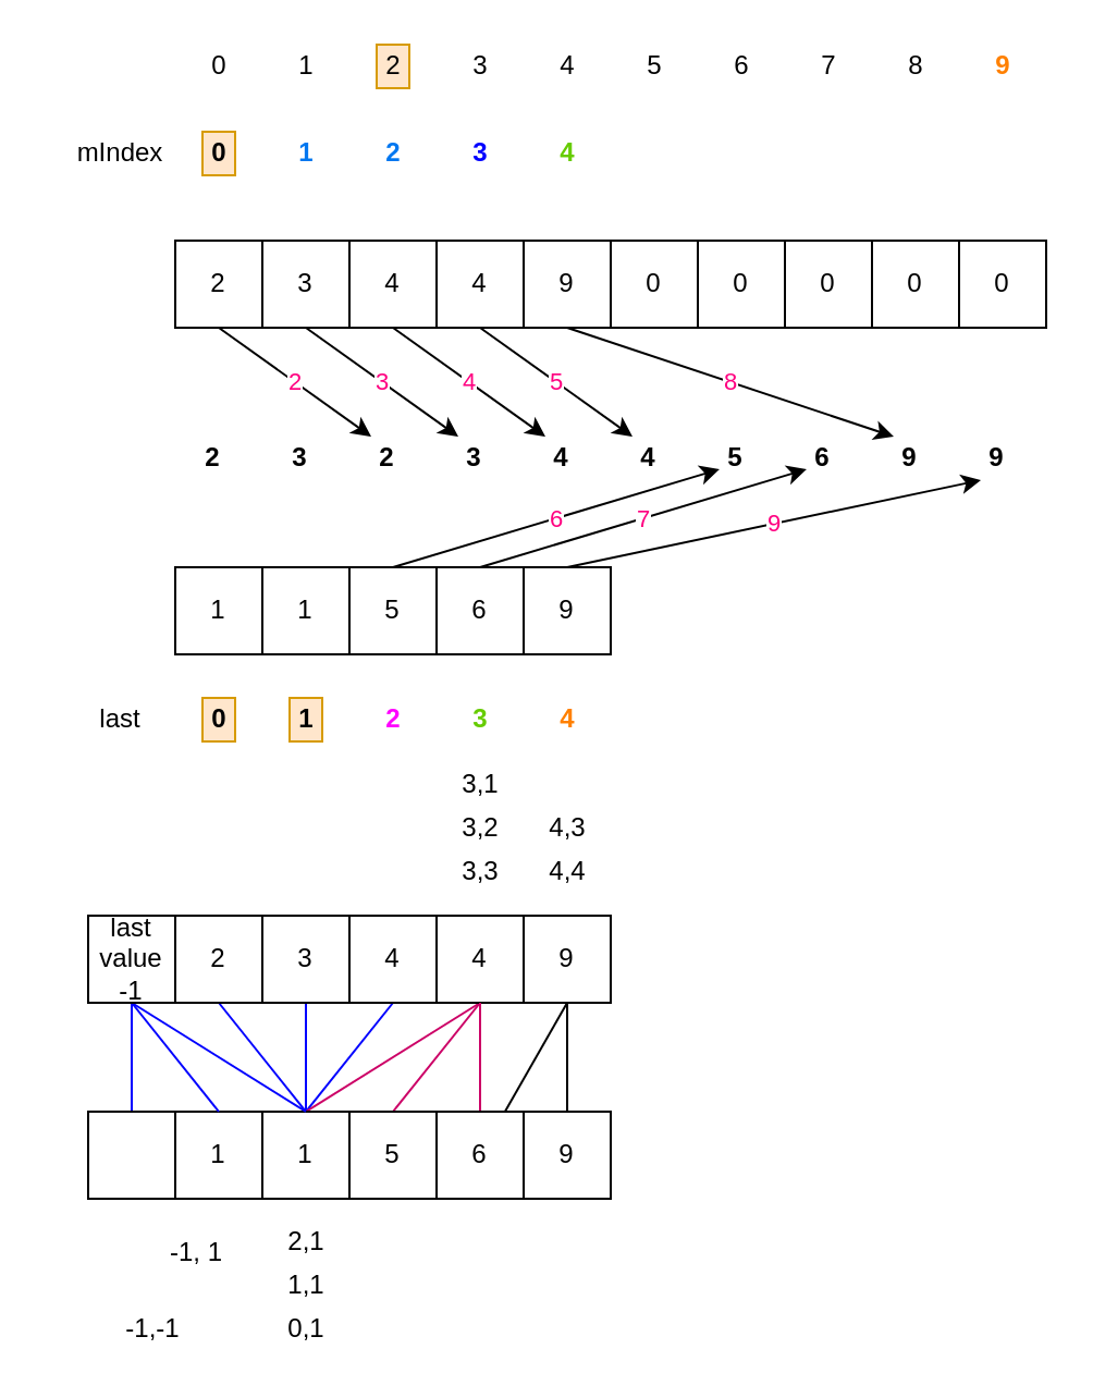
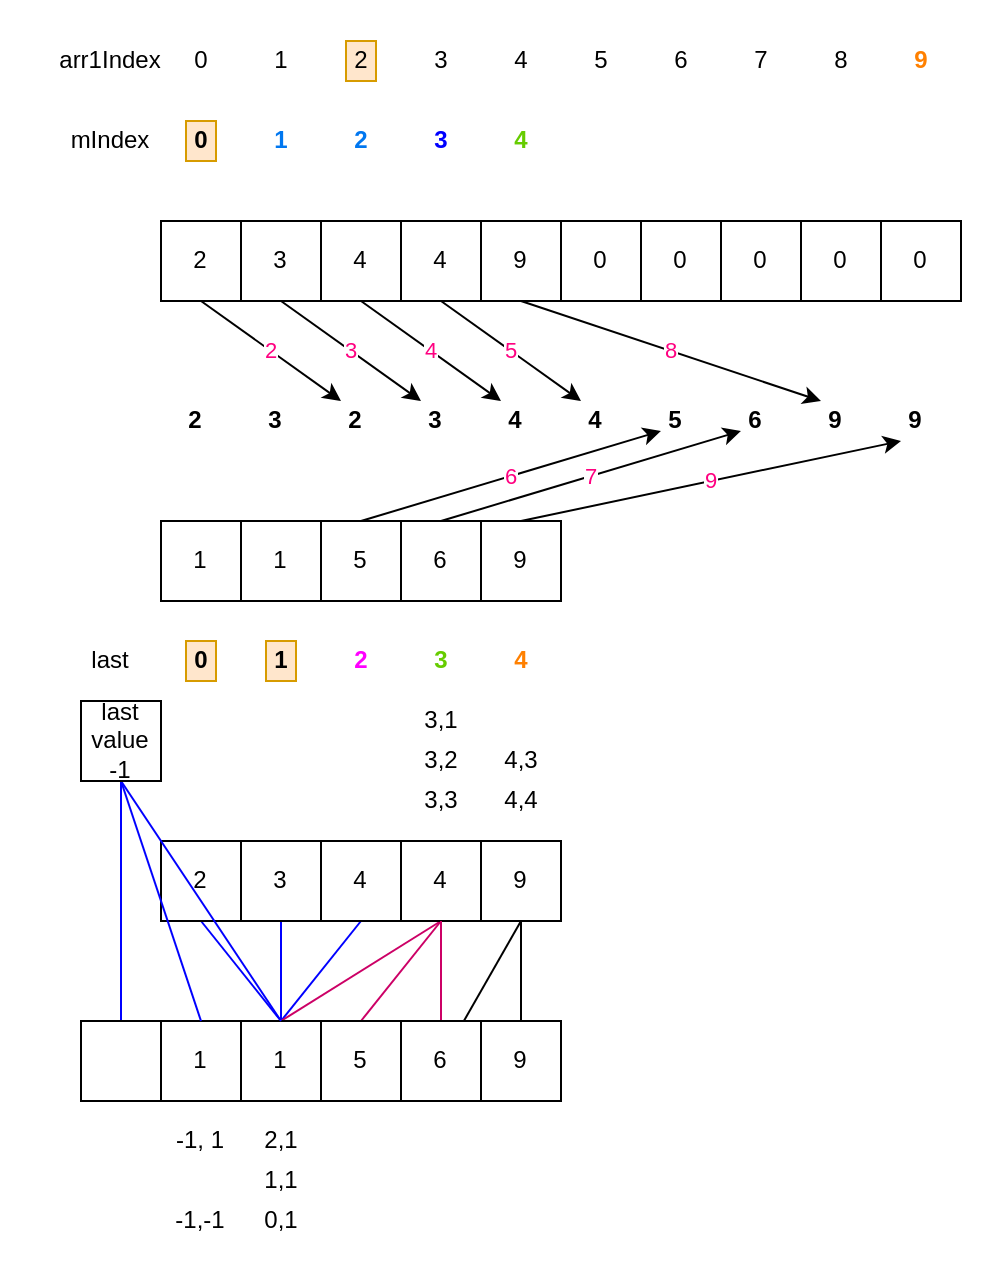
+ <mxCell id="37" value="arr1Index" style="text;html=1;strokeColor=none;fillColor=none;align=center;verticalAlign=middle;whiteSpace=wrap;rounded=0;" vertex="1" parent="1"><mxGeometry x="20" y="20" width="70" height="20" as="geometry" /></mxCell>
- <mxCell id="87" value="last value -1" style="whiteSpace=wrap;html=1;aspect=fixed;" vertex="1" parent="1"><mxGeometry x="40" y="420" width="40" height="40" as="geometry" /></mxCell>
+ <mxCell id="87" value="last value -1" style="whiteSpace=wrap;html=1;aspect=fixed;" vertex="1" parent="1"><mxGeometry x="40" y="350" width="40" height="40" as="geometry" /></mxCell>
- <mxCell id="89" value="-1, 1" style="text;html=1;strokeColor=none;fillColor=none;align=center;verticalAlign=middle;whiteSpace=wrap;rounded=0;" vertex="1" parent="1"><mxGeometry x="76.25" y="565" width="27.5" height="20" as="geometry" /></mxCell>
+ <mxCell id="89" value="-1, 1" style="text;html=1;strokeColor=none;fillColor=none;align=center;verticalAlign=middle;whiteSpace=wrap;rounded=0;" vertex="1" parent="1"><mxGeometry x="86.25" y="560" width="27.5" height="20" as="geometry" /></mxCell>
- <mxCell id="90" value="-1,-1" style="text;html=1;strokeColor=none;fillColor=none;align=center;verticalAlign=middle;whiteSpace=wrap;rounded=0;" vertex="1" parent="1"><mxGeometry x="56.25" y="600" width="27.5" height="20" as="geometry" /></mxCell>
+ <mxCell id="90" value="-1,-1" style="text;html=1;strokeColor=none;fillColor=none;align=center;verticalAlign=middle;whiteSpace=wrap;rounded=0;" vertex="1" parent="1"><mxGeometry x="86.25" y="600" width="27.5" height="20" as="geometry" /></mxCell>
